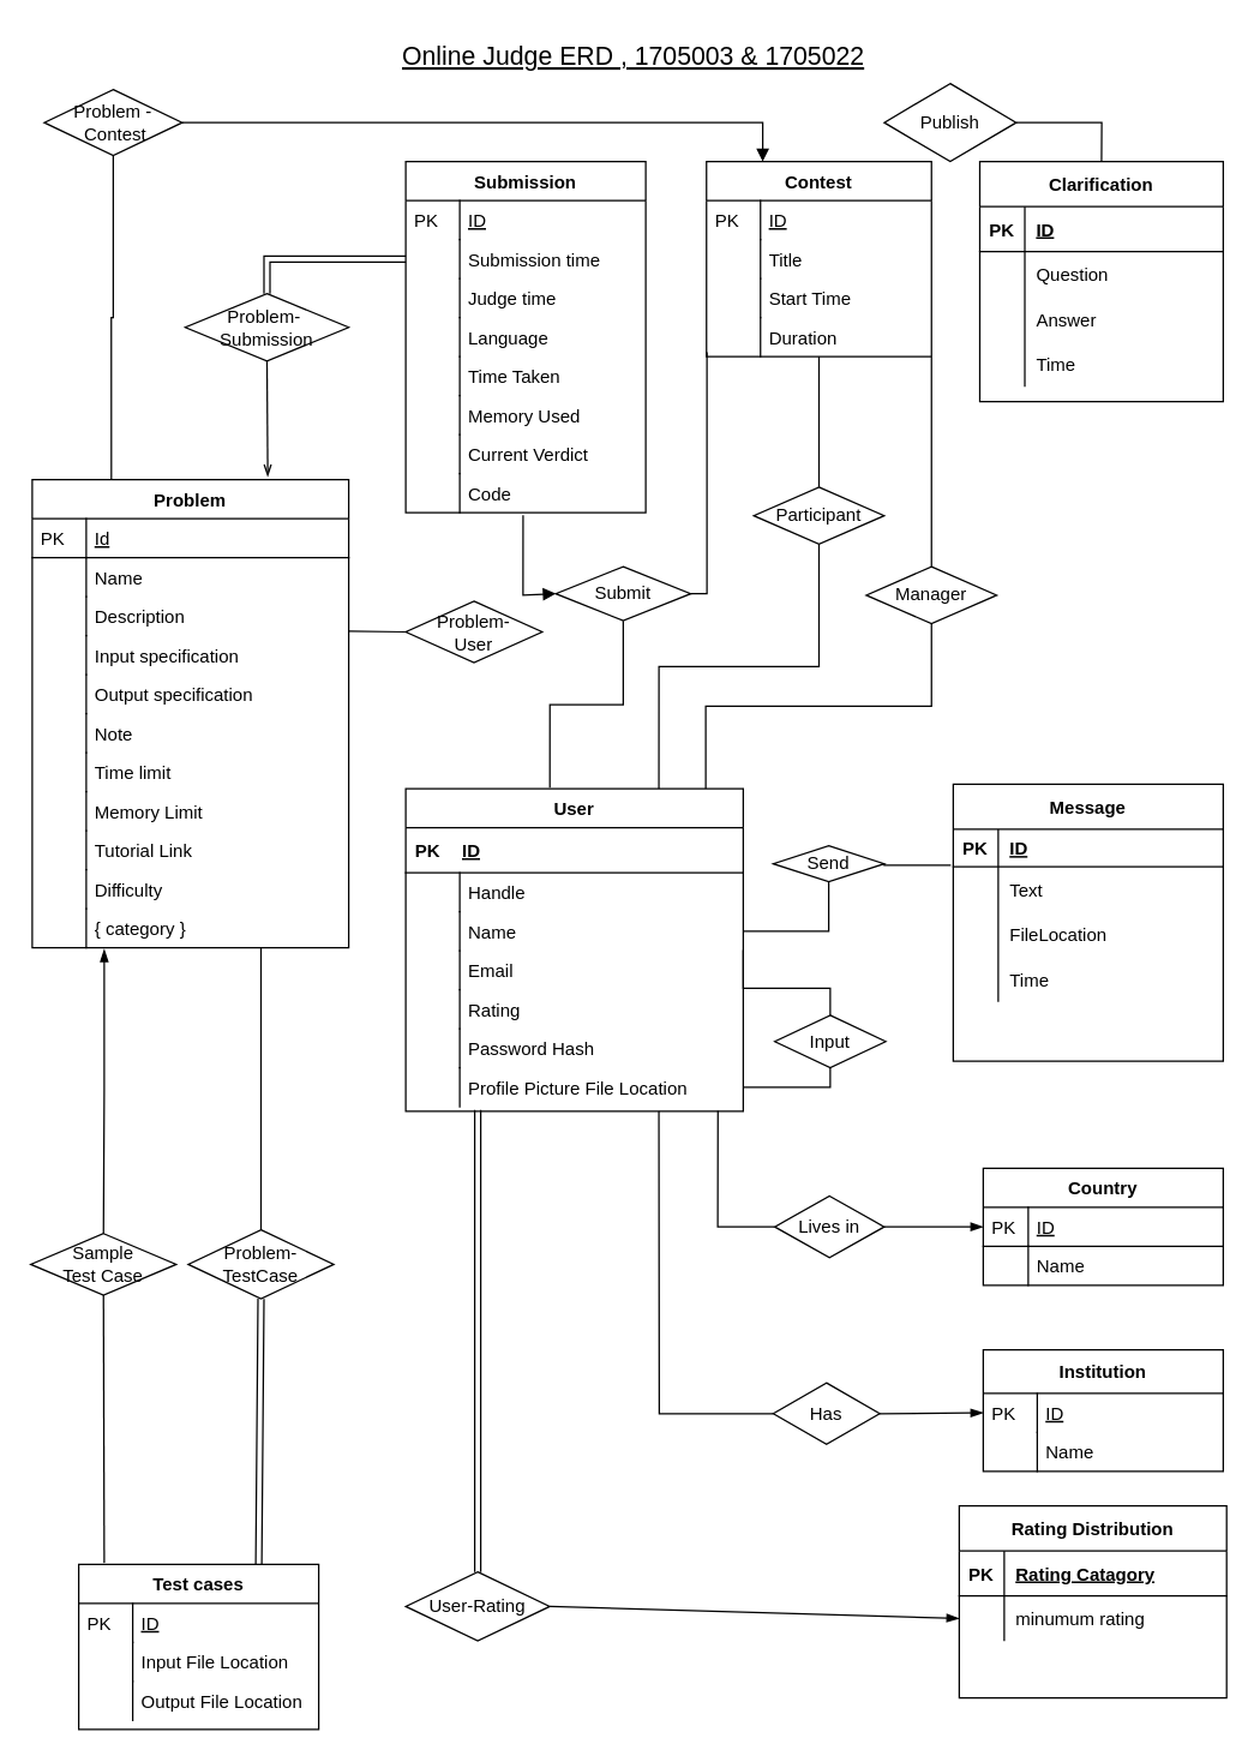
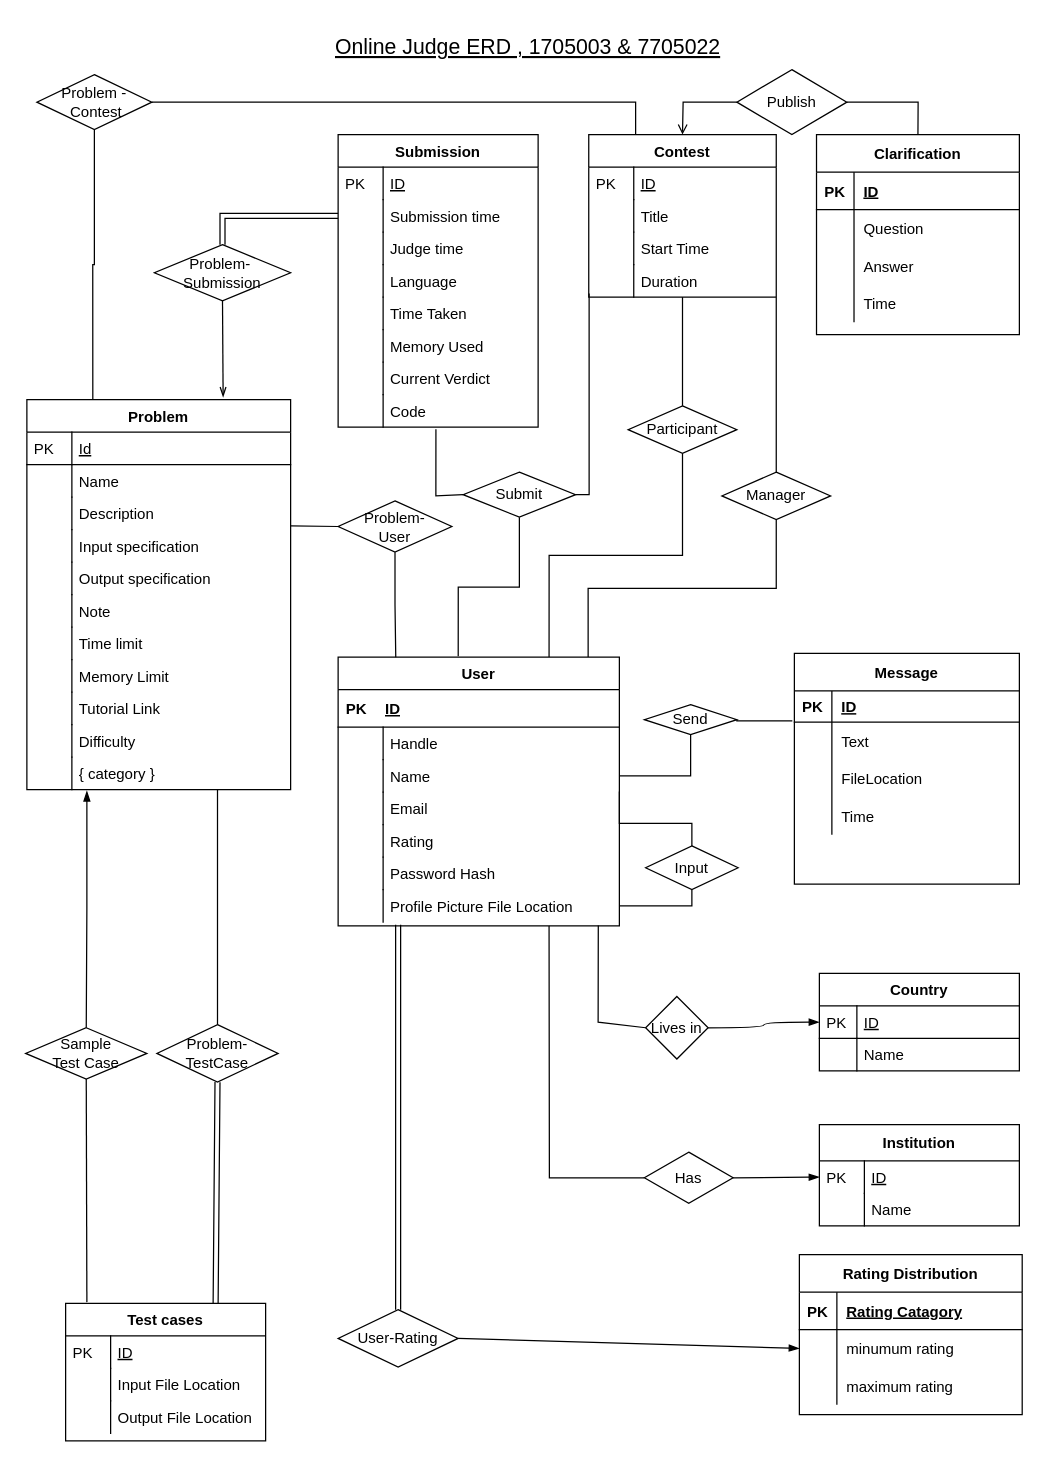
- <mxCell id="106" value="Online Judge ERD , 1705003 &amp; 1705022" style="shape=partialRectangle;top=0;left=0;right=0;bottom=0;align=left;verticalAlign=top;fillColor=none;spacingLeft=34;spacingRight=4;overflow=hidden;rotatable=0;points=[[0,0.5],[1,0.5]];portConstraint=eastwest;dropTarget=0;fontSize=17;strokeWidth=1;fontStyle=4" vertex="1" parent="1"><mxGeometry x="232" y="20" width="512" height="41" as="geometry" /></mxCell>
+ <mxCell id="106" value="Online Judge ERD , 1705003 &amp; 7705022" style="shape=partialRectangle;top=0;left=0;right=0;bottom=0;align=left;verticalAlign=top;fillColor=none;spacingLeft=34;spacingRight=4;overflow=hidden;rotatable=0;points=[[0,0.5],[1,0.5]];portConstraint=eastwest;dropTarget=0;fontSize=17;strokeWidth=1;fontStyle=4" vertex="1" parent="1"><mxGeometry x="232" y="20" width="512" height="41" as="geometry" /></mxCell>
+ <mxCell id="111" value="" style="endArrow=none;html=1;strokeColor=#000000;entryX=0;entryY=0.5;entryDx=0;entryDy=0;exitX=0.5;exitY=0;exitDx=0;exitDy=0;startArrow=open;startFill=0;rounded=0;" edge="1" parent="1" source="32" target="109"><mxGeometry relative="1" as="geometry"><mxPoint x="509" y="104" as="sourcePoint" /><mxPoint x="669" y="104" as="targetPoint" /><Array as="points"><mxPoint x="546" y="81" /></Array></mxGeometry></mxCell>
- <mxCell id="76" value="" style="endArrow=block;html=1;rounded=0;entryX=0.25;entryY=0;entryDx=0;entryDy=0;edgeStyle=orthogonalEdgeStyle;exitX=1;exitY=0.5;exitDx=0;exitDy=0;" edge="1" parent="1" source="75" target="32"><mxGeometry relative="1" as="geometry"><mxPoint x="306" y="50" as="sourcePoint" /><mxPoint x="466" y="50" as="targetPoint" /></mxGeometry></mxCell>
+ <mxCell id="76" value="" style="endArrow=none;html=1;rounded=0;entryX=0.25;entryY=0;entryDx=0;entryDy=0;edgeStyle=orthogonalEdgeStyle;exitX=1;exitY=0.5;exitDx=0;exitDy=0;" edge="1" parent="1" source="75" target="32"><mxGeometry relative="1" as="geometry"><mxPoint x="306" y="50" as="sourcePoint" /><mxPoint x="466" y="50" as="targetPoint" /></mxGeometry></mxCell>
- <mxCell id="105" value="" style="endArrow=block;html=1;rounded=0;entryX=0;entryY=0.5;entryDx=0;entryDy=0;edgeStyle=orthogonalEdgeStyle;exitX=0.489;exitY=1.062;exitDx=0;exitDy=0;exitPerimeter=0;" edge="1" parent="1" source="17" target="102"><mxGeometry relative="1" as="geometry"><mxPoint x="379" y="351" as="sourcePoint" /><mxPoint x="576" y="248" as="targetPoint" /><Array as="points"><mxPoint x="348" y="396" /></Array></mxGeometry></mxCell>
+ <mxCell id="105" value="" style="endArrow=none;html=1;rounded=0;entryX=0;entryY=0.5;entryDx=0;entryDy=0;edgeStyle=orthogonalEdgeStyle;exitX=0.489;exitY=1.062;exitDx=0;exitDy=0;exitPerimeter=0;" edge="1" parent="1" source="17" target="102"><mxGeometry relative="1" as="geometry"><mxPoint x="379" y="351" as="sourcePoint" /><mxPoint x="576" y="248" as="targetPoint" /><Array as="points"><mxPoint x="348" y="396" /></Array></mxGeometry></mxCell>
+ <mxCell id="80" value="" style="endArrow=none;html=1;rounded=0;exitX=0.5;exitY=1;exitDx=0;exitDy=0;entryX=0.205;entryY=0.007;entryDx=0;entryDy=0;edgeStyle=orthogonalEdgeStyle;entryPerimeter=0;" edge="1" parent="1" source="78" target="150"><mxGeometry relative="1" as="geometry"><mxPoint x="392" y="131" as="sourcePoint" /><mxPoint x="552" y="131" as="targetPoint" /></mxGeometry></mxCell>
- <mxCell id="90" value="Lives in" style="shape=rhombus;perimeter=rhombusPerimeter;whiteSpace=wrap;html=1;align=center;" vertex="1" parent="1"><mxGeometry x="516" y="796.5" width="73" height="41" as="geometry" /></mxCell>
+ <mxCell id="90" value="Lives in" style="shape=rhombus;perimeter=rhombusPerimeter;whiteSpace=wrap;html=1;align=center;" vertex="1" parent="1"><mxGeometry x="516" y="796.5" width="50" height="50" as="geometry" /></mxCell>
+ <mxCell id="149" value="maximum rating" style="shape=partialRectangle;connectable=0;fillColor=none;top=0;left=0;bottom=0;right=0;align=left;spacingLeft=6;overflow=hidden;" vertex="1" parent="147"><mxGeometry x="30" width="148.26" height="30" as="geometry" /></mxCell>
